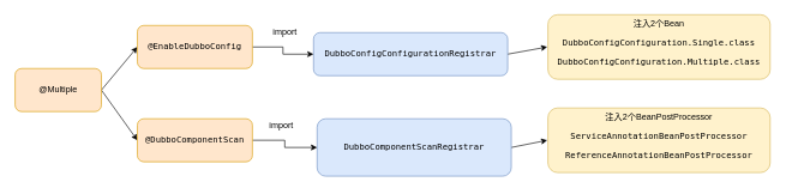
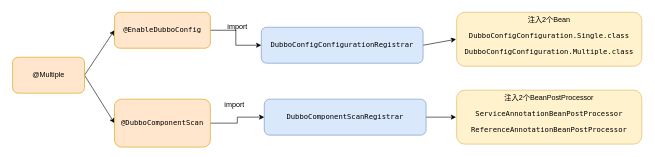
- <mxCell id="6" value="&lt;pre&gt;@EnableDubboConfig&lt;/pre&gt;" style="rounded=1;whiteSpace=wrap;html=1;fillColor=#ffe6cc;strokeColor=#d79b00;" vertex="1" parent="1"><mxGeometry x="190" y="35" width="160" height="60" as="geometry" /></mxCell>
+ <mxCell id="6" value="&lt;pre&gt;@EnableDubboConfig&lt;/pre&gt;" style="rounded=1;whiteSpace=wrap;html=1;fillColor=#ffe6cc;strokeColor=#d79b00;" vertex="1" parent="1"><mxGeometry x="190" y="20" width="160" height="60" as="geometry" /></mxCell>
- <mxCell id="8" value="&lt;pre&gt;&lt;pre&gt;@DubboComponentScan&lt;/pre&gt;&lt;/pre&gt;" style="rounded=1;whiteSpace=wrap;html=1;fillColor=#ffe6cc;strokeColor=#d79b00;" vertex="1" parent="1"><mxGeometry x="190" y="165" width="160" height="60" as="geometry" /></mxCell>
+ <mxCell id="8" value="&lt;pre&gt;&lt;pre&gt;@DubboComponentScan&lt;/pre&gt;&lt;/pre&gt;" style="rounded=1;whiteSpace=wrap;html=1;fillColor=#ffe6cc;strokeColor=#d79b00;" vertex="1" parent="1"><mxGeometry x="190" y="165" width="160" height="80" as="geometry" /></mxCell>
- <mxCell id="12" value="&lt;pre&gt;&lt;pre&gt;&lt;pre&gt;DubboComponentScanRegistrar&lt;/pre&gt;&lt;/pre&gt;&lt;/pre&gt;" style="rounded=1;whiteSpace=wrap;html=1;fillColor=#dae8fc;strokeColor=#6c8ebf;" vertex="1" parent="1"><mxGeometry x="440" y="165" width="270" height="80" as="geometry" /></mxCell>
+ <mxCell id="12" value="&lt;pre&gt;&lt;pre&gt;&lt;pre&gt;DubboComponentScanRegistrar&lt;/pre&gt;&lt;/pre&gt;&lt;/pre&gt;" style="rounded=1;whiteSpace=wrap;html=1;fillColor=#dae8fc;strokeColor=#6c8ebf;" vertex="1" parent="1"><mxGeometry x="440" y="165" width="270" height="60" as="geometry" /></mxCell>
